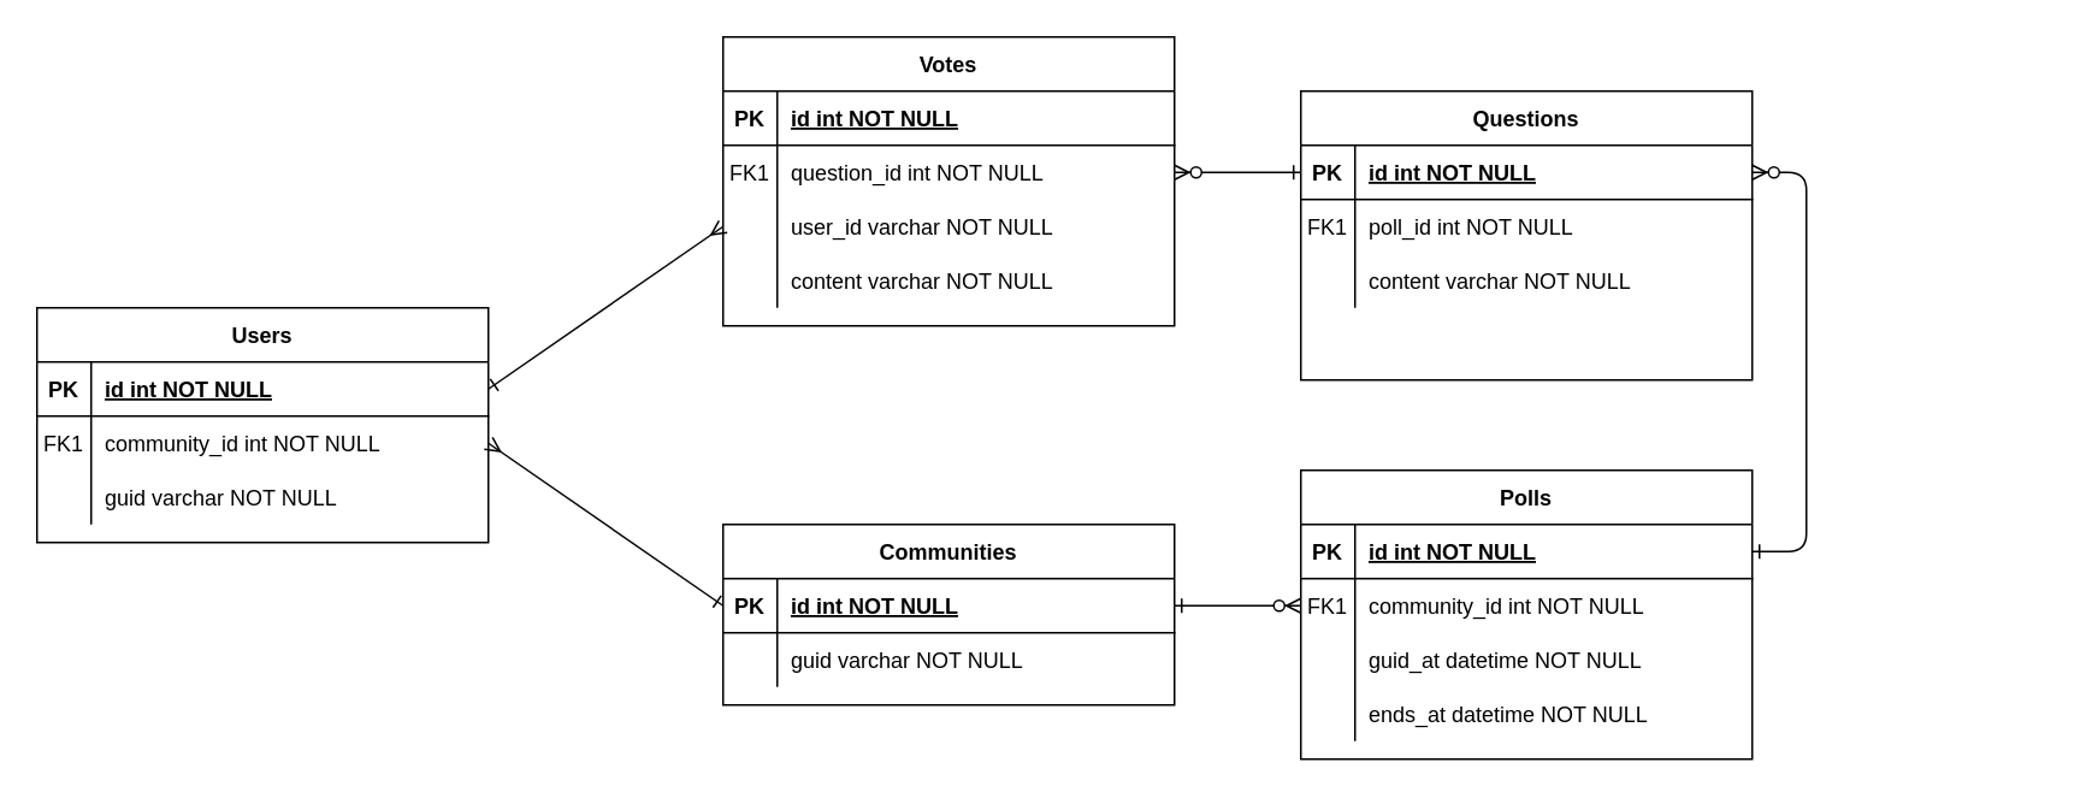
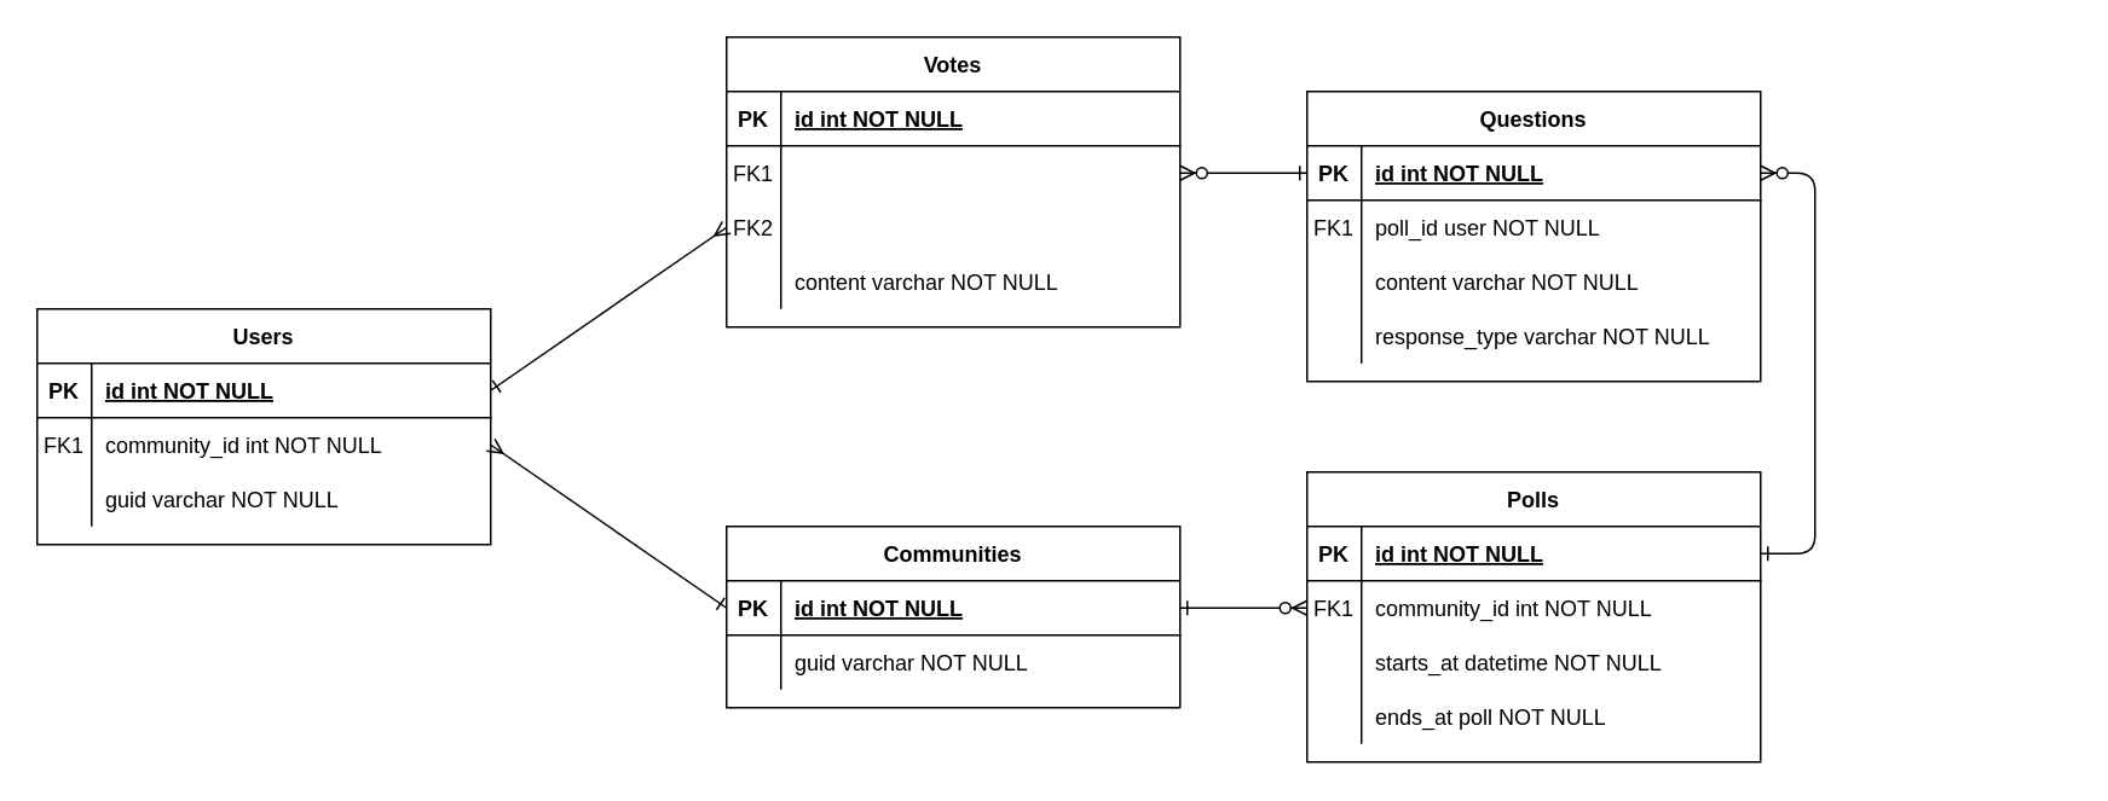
- <mxCell id="43" value="question_id int NOT NULL" style="shape=partialRectangle;overflow=hidden;connectable=0;fillColor=none;top=0;left=0;bottom=0;right=0;align=left;spacingLeft=6;" vertex="1" parent="41"><mxGeometry x="30" width="220" height="30" as="geometry"><mxRectangle width="220" height="30" as="alternateBounds" /></mxGeometry></mxCell>
+ <mxCell id="45" value="FK2" style="shape=partialRectangle;overflow=hidden;connectable=0;fillColor=none;top=0;left=0;bottom=0;right=0;" vertex="1" parent="44"><mxGeometry width="30" height="30" as="geometry"><mxRectangle width="30" height="30" as="alternateBounds" /></mxGeometry></mxCell>
- <mxCell id="46" value="user_id varchar NOT NULL" style="shape=partialRectangle;overflow=hidden;connectable=0;fillColor=none;top=0;left=0;bottom=0;right=0;align=left;spacingLeft=6;" vertex="1" parent="44"><mxGeometry x="30" width="220" height="30" as="geometry"><mxRectangle width="220" height="30" as="alternateBounds" /></mxGeometry></mxCell>
- <mxCell id="29" value="poll_id int NOT NULL" style="shape=partialRectangle;overflow=hidden;connectable=0;fillColor=none;top=0;left=0;bottom=0;right=0;align=left;spacingLeft=6;" vertex="1" parent="27"><mxGeometry x="30" width="220" height="30" as="geometry"><mxRectangle width="220" height="30" as="alternateBounds" /></mxGeometry></mxCell>
+ <mxCell id="29" value="poll_id user NOT NULL" style="shape=partialRectangle;overflow=hidden;connectable=0;fillColor=none;top=0;left=0;bottom=0;right=0;align=left;spacingLeft=6;" vertex="1" parent="27"><mxGeometry x="30" width="220" height="30" as="geometry"><mxRectangle width="220" height="30" as="alternateBounds" /></mxGeometry></mxCell>
+ <mxCell id="35" value="response_type varchar NOT NULL" style="shape=partialRectangle;overflow=hidden;connectable=0;fillColor=none;top=0;left=0;bottom=0;right=0;align=left;spacingLeft=6;" vertex="1" parent="33"><mxGeometry x="30" width="220" height="30" as="geometry"><mxRectangle width="220" height="30" as="alternateBounds" /></mxGeometry></mxCell>
- <mxCell id="12" value="guid_at datetime NOT NULL" style="shape=partialRectangle;overflow=hidden;connectable=0;fillColor=none;top=0;left=0;bottom=0;right=0;align=left;spacingLeft=6;" vertex="1" parent="10"><mxGeometry x="30" width="220" height="30" as="geometry"><mxRectangle width="220" height="30" as="alternateBounds" /></mxGeometry></mxCell>
+ <mxCell id="12" value="starts_at datetime NOT NULL" style="shape=partialRectangle;overflow=hidden;connectable=0;fillColor=none;top=0;left=0;bottom=0;right=0;align=left;spacingLeft=6;" vertex="1" parent="10"><mxGeometry x="30" width="220" height="30" as="geometry"><mxRectangle width="220" height="30" as="alternateBounds" /></mxGeometry></mxCell>
- <mxCell id="15" value="ends_at datetime NOT NULL" style="shape=partialRectangle;overflow=hidden;connectable=0;fillColor=none;top=0;left=0;bottom=0;right=0;align=left;spacingLeft=6;" vertex="1" parent="13"><mxGeometry x="30" width="220" height="30" as="geometry"><mxRectangle width="220" height="30" as="alternateBounds" /></mxGeometry></mxCell>
+ <mxCell id="15" value="ends_at poll NOT NULL" style="shape=partialRectangle;overflow=hidden;connectable=0;fillColor=none;top=0;left=0;bottom=0;right=0;align=left;spacingLeft=6;" vertex="1" parent="13"><mxGeometry x="30" width="220" height="30" as="geometry"><mxRectangle width="220" height="30" as="alternateBounds" /></mxGeometry></mxCell>
